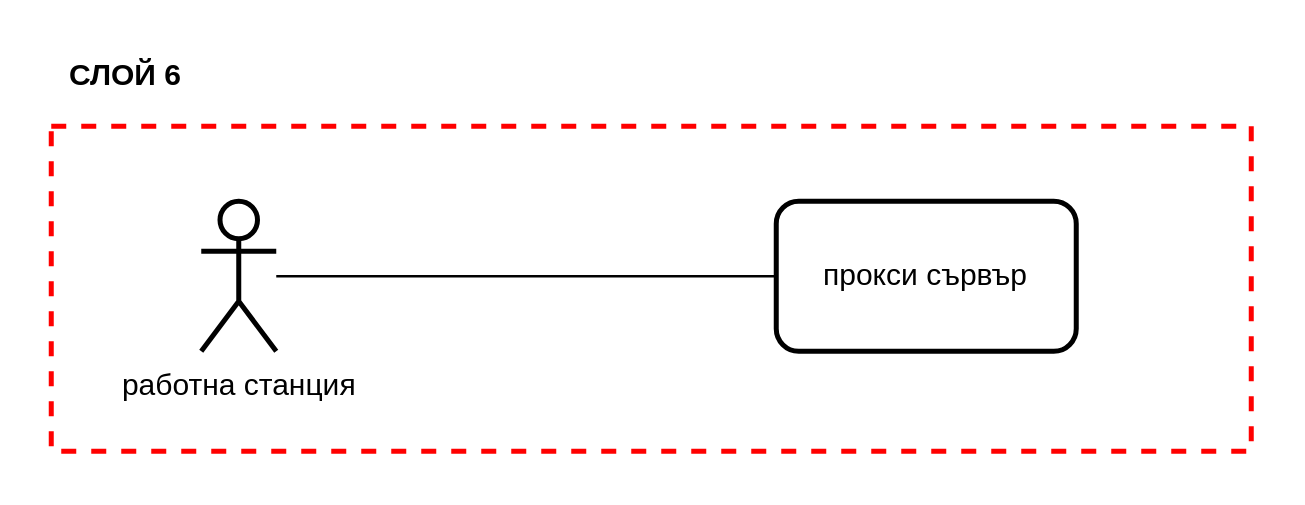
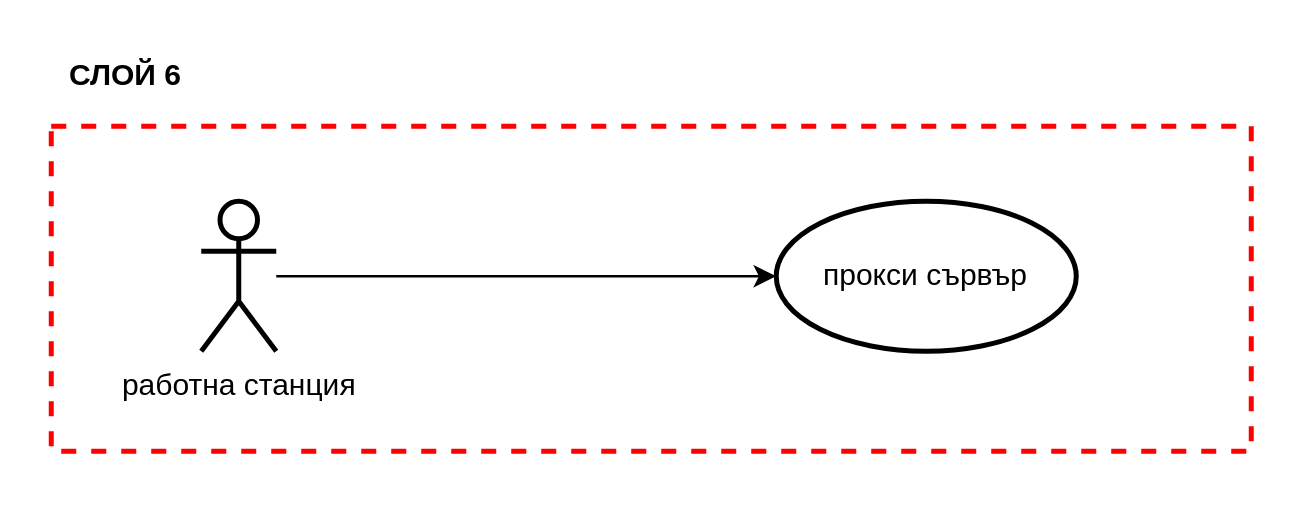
- <mxCell id="4" style="edgeStyle=orthogonalEdgeStyle;rounded=0;orthogonalLoop=1;jettySize=auto;html=1;entryX=0;entryY=0.5;entryDx=0;entryDy=0;endArrow=none;" edge="1" parent="1" source="5" target="6"><mxGeometry relative="1" as="geometry" /></mxCell>
+ <mxCell id="4" style="edgeStyle=orthogonalEdgeStyle;rounded=0;orthogonalLoop=1;jettySize=auto;html=1;entryX=0;entryY=0.5;entryDx=0;entryDy=0;" edge="1" parent="1" source="5" target="6"><mxGeometry relative="1" as="geometry" /></mxCell>
- <mxCell id="6" value="прокси сървър" style="rounded=1;whiteSpace=wrap;html=1;strokeColor=#000000;strokeWidth=2;fillColor=none;" vertex="1" parent="1"><mxGeometry x="310" y="80" width="120" height="60" as="geometry" /></mxCell>
+ <mxCell id="6" value="прокси сървър" style="ellipse;whiteSpace=wrap;html=1;strokeColor=#000000;strokeWidth=2;fillColor=none;" vertex="1" parent="1"><mxGeometry x="310" y="80" width="120" height="60" as="geometry" /></mxCell>
